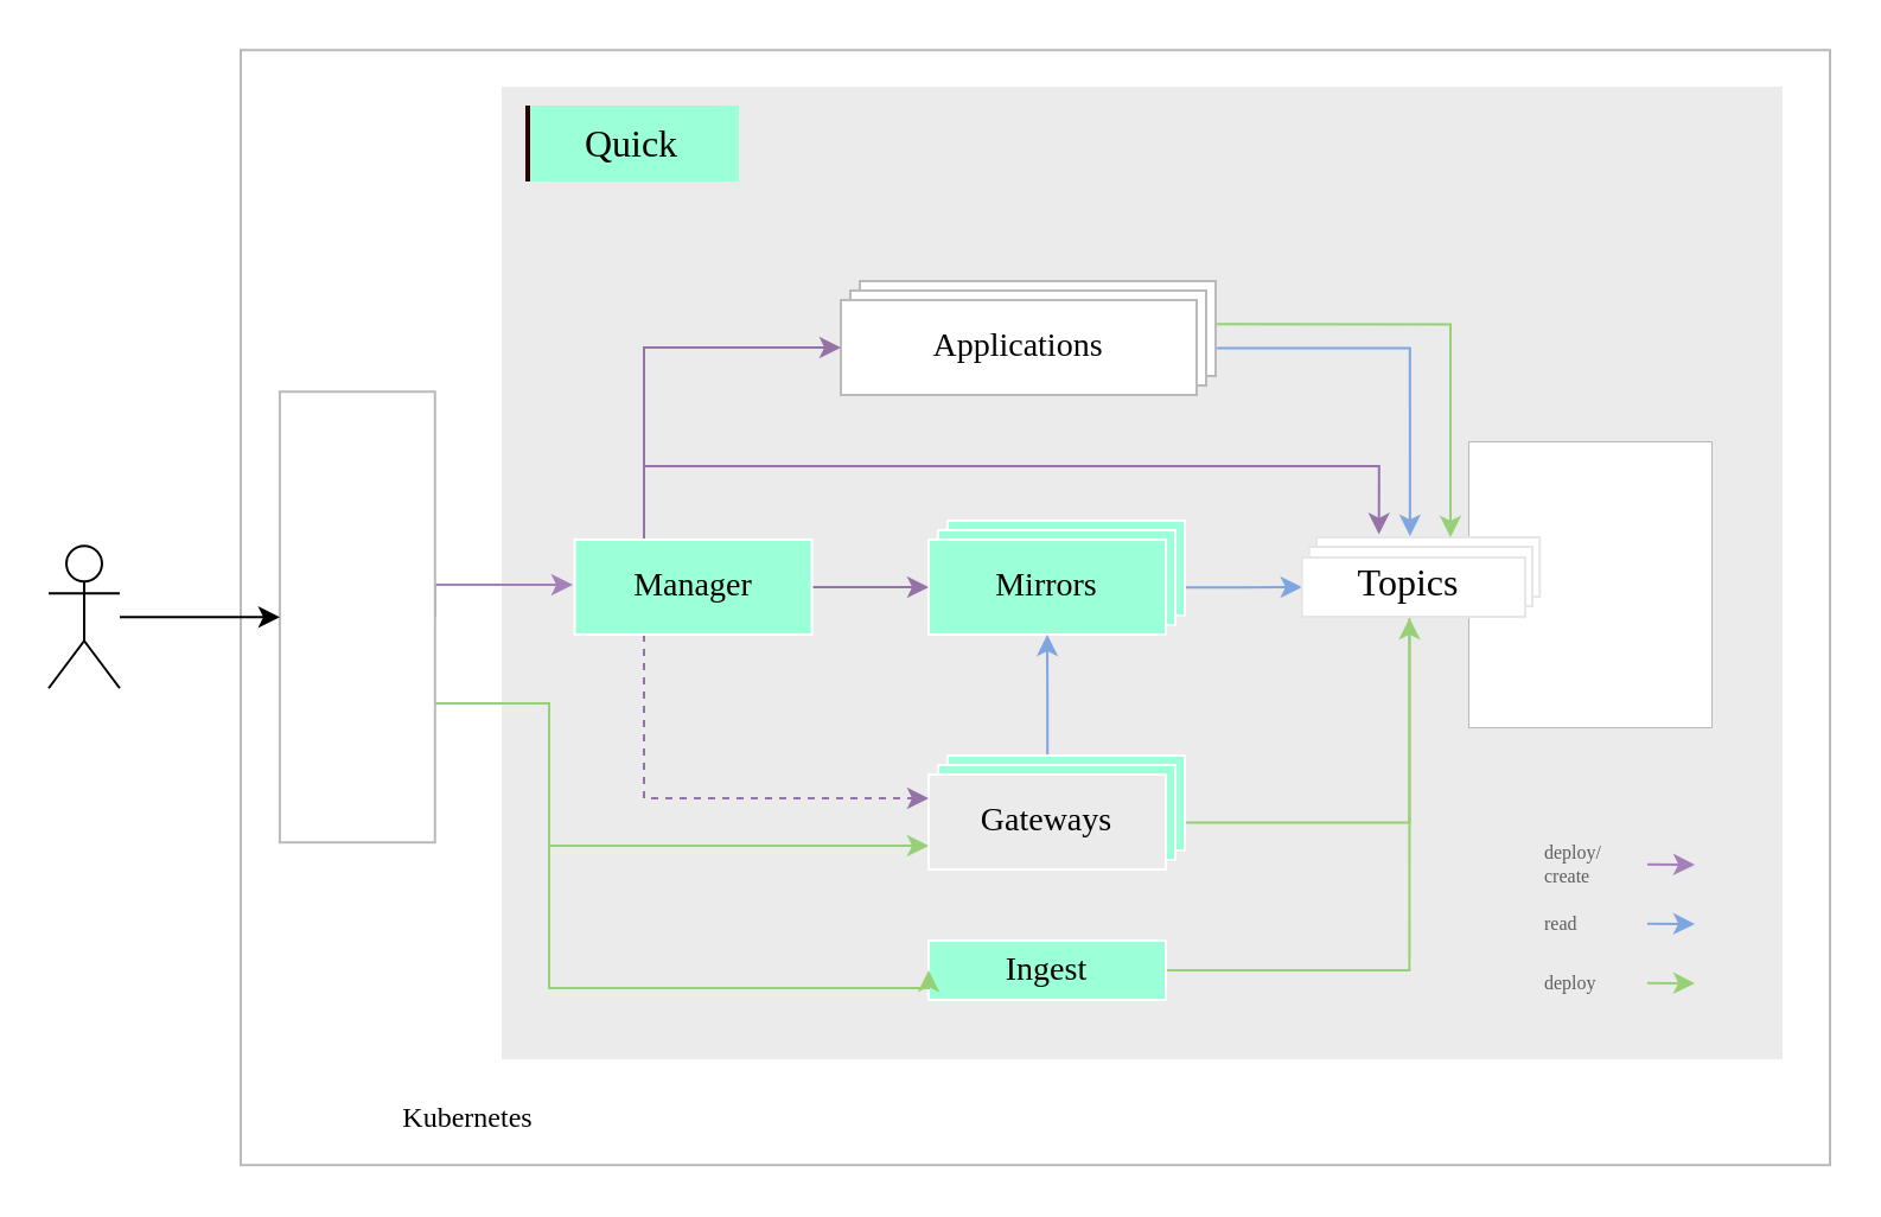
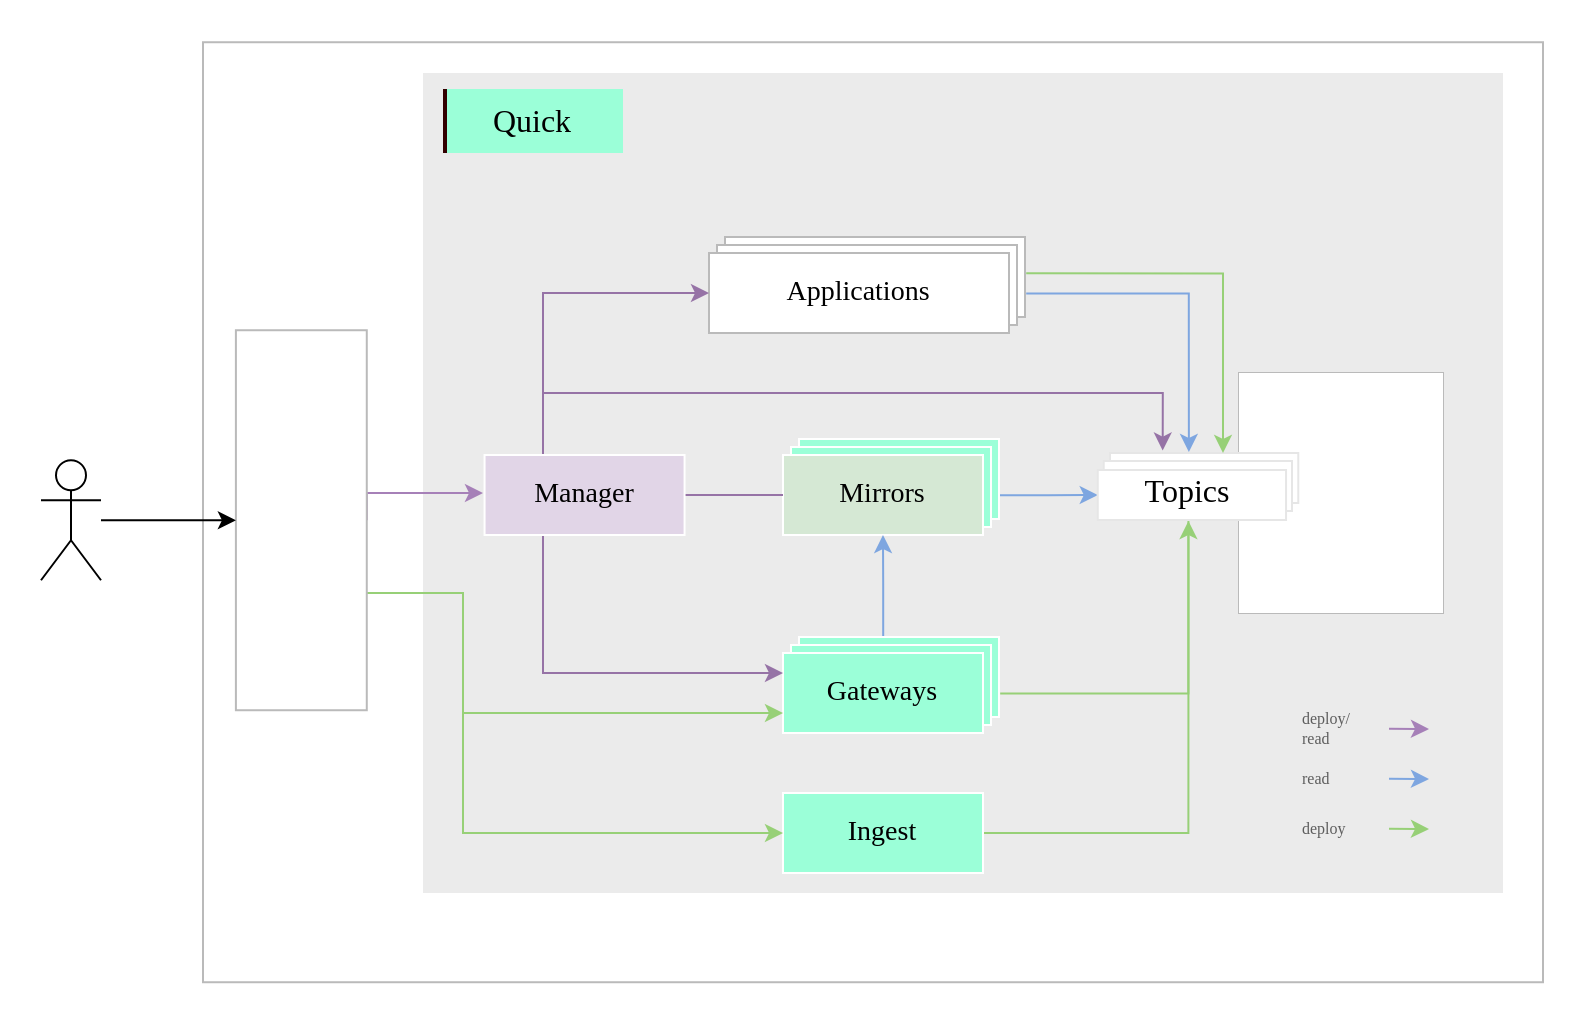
- <mxCell id="23" value="Manager" style="rounded=0;whiteSpace=wrap;html=1;labelBackgroundColor=none;fontFamily=Source Code Pro;fontSource=https%3A%2F%2Ffonts.googleapis.com%2Fcss%3Ffamily%3DSource%2BCode%2BPro;fontSize=14;strokeColor=#FFFFFF;fillColor=#9BFFD8;" parent="1" vertex="1"><mxGeometry x="241.78" y="227" width="100" height="40" as="geometry" /></mxCell>
+ <mxCell id="23" value="Manager" style="rounded=0;whiteSpace=wrap;html=1;labelBackgroundColor=none;fontFamily=Source Code Pro;fontSource=https%3A%2F%2Ffonts.googleapis.com%2Fcss%3Ffamily%3DSource%2BCode%2BPro;fontSize=14;strokeColor=#FFFFFF;fillColor=#e1d5e7;" parent="1" vertex="1"><mxGeometry x="241.78" y="227" width="100" height="40" as="geometry" /></mxCell>
- <mxCell id="22" style="edgeStyle=orthogonalEdgeStyle;rounded=0;orthogonalLoop=1;jettySize=auto;html=1;entryX=0;entryY=0.5;entryDx=0;entryDy=0;fontFamily=Source Code Pro;fontSource=https%3A%2F%2Ffonts.googleapis.com%2Fcss%3Ffamily%3DSource%2BCode%2BPro;fontSize=16;fillColor=#e1d5e7;strokeColor=#9673a6;" parent="1" source="23" target="13" edge="1"><mxGeometry relative="1" as="geometry"><Array as="points"><mxPoint x="321" y="247" /></Array></mxGeometry></mxCell>
+ <mxCell id="22" style="edgeStyle=orthogonalEdgeStyle;rounded=0;orthogonalLoop=1;jettySize=auto;html=1;entryX=0;entryY=0.5;entryDx=0;entryDy=0;fontFamily=Source Code Pro;fontSource=https%3A%2F%2Ffonts.googleapis.com%2Fcss%3Ffamily%3DSource%2BCode%2BPro;fontSize=16;fillColor=#e1d5e7;strokeColor=#9673a6;endArrow=none;" parent="1" source="23" target="13" edge="1"><mxGeometry relative="1" as="geometry"><Array as="points"><mxPoint x="321" y="247" /></Array></mxGeometry></mxCell>
- <mxCell id="13" value="Mirrors" style="rounded=0;whiteSpace=wrap;html=1;labelBackgroundColor=none;fontFamily=Source Code Pro;fontSource=https%3A%2F%2Ffonts.googleapis.com%2Fcss%3Ffamily%3DSource%2BCode%2BPro;fontSize=14;strokeColor=#FFFFFF;fillColor=#9BFFD8;" parent="1" vertex="1"><mxGeometry x="391" y="227" width="100" height="40" as="geometry" /></mxCell>
+ <mxCell id="13" value="Mirrors" style="rounded=0;whiteSpace=wrap;html=1;labelBackgroundColor=none;fontFamily=Source Code Pro;fontSource=https%3A%2F%2Ffonts.googleapis.com%2Fcss%3Ffamily%3DSource%2BCode%2BPro;fontSize=14;strokeColor=#FFFFFF;fillColor=#d5e8d4;" parent="1" vertex="1"><mxGeometry x="391" y="227" width="100" height="40" as="geometry" /></mxCell>
- <mxCell id="19" style="edgeStyle=orthogonalEdgeStyle;rounded=0;orthogonalLoop=1;jettySize=auto;html=1;entryX=0;entryY=0.25;entryDx=0;entryDy=0;fontFamily=Source Code Pro;fontSource=https%3A%2F%2Ffonts.googleapis.com%2Fcss%3Ffamily%3DSource%2BCode%2BPro;fontSize=16;fillColor=#e1d5e7;strokeColor=#9673a6;dashed=1;" parent="1" source="23" target="16" edge="1"><mxGeometry relative="1" as="geometry"><Array as="points"><mxPoint x="271" y="336" /></Array></mxGeometry></mxCell>
+ <mxCell id="19" style="edgeStyle=orthogonalEdgeStyle;rounded=0;orthogonalLoop=1;jettySize=auto;html=1;entryX=0;entryY=0.25;entryDx=0;entryDy=0;fontFamily=Source Code Pro;fontSource=https%3A%2F%2Ffonts.googleapis.com%2Fcss%3Ffamily%3DSource%2BCode%2BPro;fontSize=16;fillColor=#e1d5e7;strokeColor=#9673a6;" parent="1" source="23" target="16" edge="1"><mxGeometry relative="1" as="geometry"><Array as="points"><mxPoint x="271" y="336" /></Array></mxGeometry></mxCell>
- <mxCell id="16" value="Gateways" style="rounded=0;whiteSpace=wrap;html=1;labelBackgroundColor=none;fontFamily=Source Code Pro;fontSource=https%3A%2F%2Ffonts.googleapis.com%2Fcss%3Ffamily%3DSource%2BCode%2BPro;fontSize=14;strokeColor=#FFFFFF;fillColor=#ebebeb;strokeWidth=1;" parent="1" vertex="1"><mxGeometry x="391" y="326" width="100" height="40" as="geometry" /></mxCell>
+ <mxCell id="16" value="Gateways" style="rounded=0;whiteSpace=wrap;html=1;labelBackgroundColor=none;fontFamily=Source Code Pro;fontSource=https%3A%2F%2Ffonts.googleapis.com%2Fcss%3Ffamily%3DSource%2BCode%2BPro;fontSize=14;strokeColor=#FFFFFF;fillColor=#9BFFD8;strokeWidth=1;" parent="1" vertex="1"><mxGeometry x="391" y="326" width="100" height="40" as="geometry" /></mxCell>
- <mxCell id="38" value="&lt;div&gt;&lt;font style=&quot;font-size: 8px&quot;&gt;deploy&lt;/font&gt;/&lt;/div&gt;&lt;div&gt;create&lt;br&gt;&lt;/div&gt;" style="text;html=1;strokeColor=none;fillColor=none;align=left;verticalAlign=middle;whiteSpace=wrap;rounded=0;labelBackgroundColor=none;fontFamily=Source Code Pro;fontSource=https%3A%2F%2Ffonts.googleapis.com%2Fcss%3Ffamily%3DSource%2BCode%2BPro;fontSize=8;textOpacity=60;" parent="1" vertex="1"><mxGeometry x="649" y="349" width="60" height="30" as="geometry" /></mxCell>
+ <mxCell id="38" value="&lt;div&gt;&lt;font style=&quot;font-size: 8px&quot;&gt;deploy&lt;/font&gt;/&lt;/div&gt;&lt;div&gt;read&lt;br&gt;&lt;/div&gt;" style="text;html=1;strokeColor=none;fillColor=none;align=left;verticalAlign=middle;whiteSpace=wrap;rounded=0;labelBackgroundColor=none;fontFamily=Source Code Pro;fontSource=https%3A%2F%2Ffonts.googleapis.com%2Fcss%3Ffamily%3DSource%2BCode%2BPro;fontSize=8;textOpacity=60;" parent="1" vertex="1"><mxGeometry x="649" y="349" width="60" height="30" as="geometry" /></mxCell>
- <mxCell id="25" value="Ingest" style="rounded=0;whiteSpace=wrap;html=1;labelBackgroundColor=none;fontFamily=Source Code Pro;fontSource=https%3A%2F%2Ffonts.googleapis.com%2Fcss%3Ffamily%3DSource%2BCode%2BPro;fontSize=14;strokeColor=#FFFFFF;fillColor=#9BFFD8;" parent="1" vertex="1"><mxGeometry x="391" y="396" width="100" height="25" as="geometry" /></mxCell>
+ <mxCell id="25" value="Ingest" style="rounded=0;whiteSpace=wrap;html=1;labelBackgroundColor=none;fontFamily=Source Code Pro;fontSource=https%3A%2F%2Ffonts.googleapis.com%2Fcss%3Ffamily%3DSource%2BCode%2BPro;fontSize=14;strokeColor=#FFFFFF;fillColor=#9BFFD8;" parent="1" vertex="1"><mxGeometry x="391" y="396" width="100" height="40" as="geometry" /></mxCell>
- <mxCell id="11" value="&lt;font style=&quot;font-size: 12px;&quot;&gt;Kubernetes&lt;/font&gt;" style="text;html=1;strokeColor=none;fillColor=none;align=center;verticalAlign=middle;whiteSpace=wrap;rounded=0;fontSize=12;fontFamily=Source Code Pro;fontSource=https%3A%2F%2Ffonts.googleapis.com%2Fcss%3Ffamily%3DSource%2BCode%2BPro;" parent="1" vertex="1"><mxGeometry x="153.01" y="456" width="88.22" height="30" as="geometry" /></mxCell>
